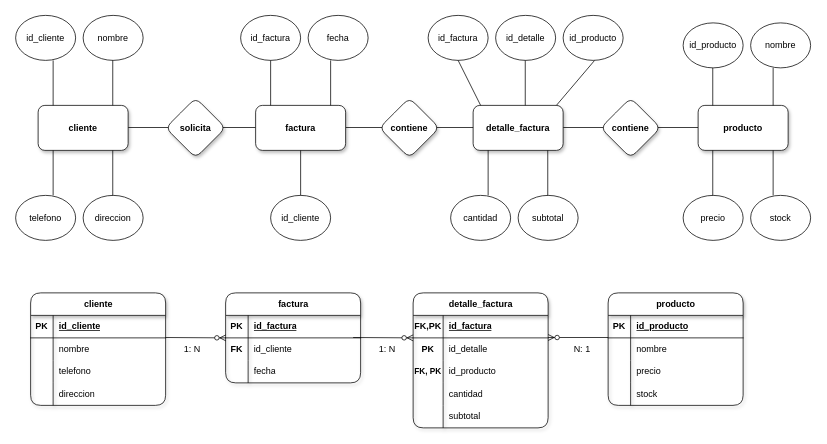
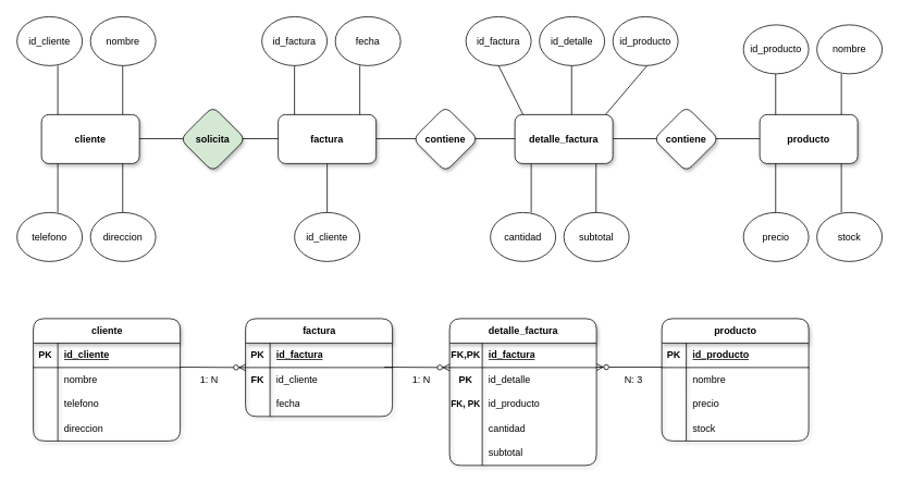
- <mxCell id="15" value="&lt;b&gt;solicita&lt;/b&gt;" style="rhombus;whiteSpace=wrap;html=1;rounded=1;shadow=1;" vertex="1" parent="1"><mxGeometry x="220" y="130" width="80" height="80" as="geometry" /></mxCell>
+ <mxCell id="15" value="&lt;b&gt;solicita&lt;/b&gt;" style="rhombus;whiteSpace=wrap;html=1;rounded=1;shadow=1;fillColor=#d5e8d4;" vertex="1" parent="1"><mxGeometry x="220" y="130" width="80" height="80" as="geometry" /></mxCell>
- <mxCell id="104" value="N: 1" style="text;html=1;align=center;verticalAlign=middle;resizable=0;points=[];autosize=1;strokeColor=none;fillColor=none;" vertex="1" parent="1"><mxGeometry x="750" y="450" width="50" height="30" as="geometry" /></mxCell>
+ <mxCell id="104" value="N: 3" style="text;html=1;align=center;verticalAlign=middle;resizable=0;points=[];autosize=1;strokeColor=none;fillColor=none;" vertex="1" parent="1"><mxGeometry x="750" y="450" width="50" height="30" as="geometry" /></mxCell>
